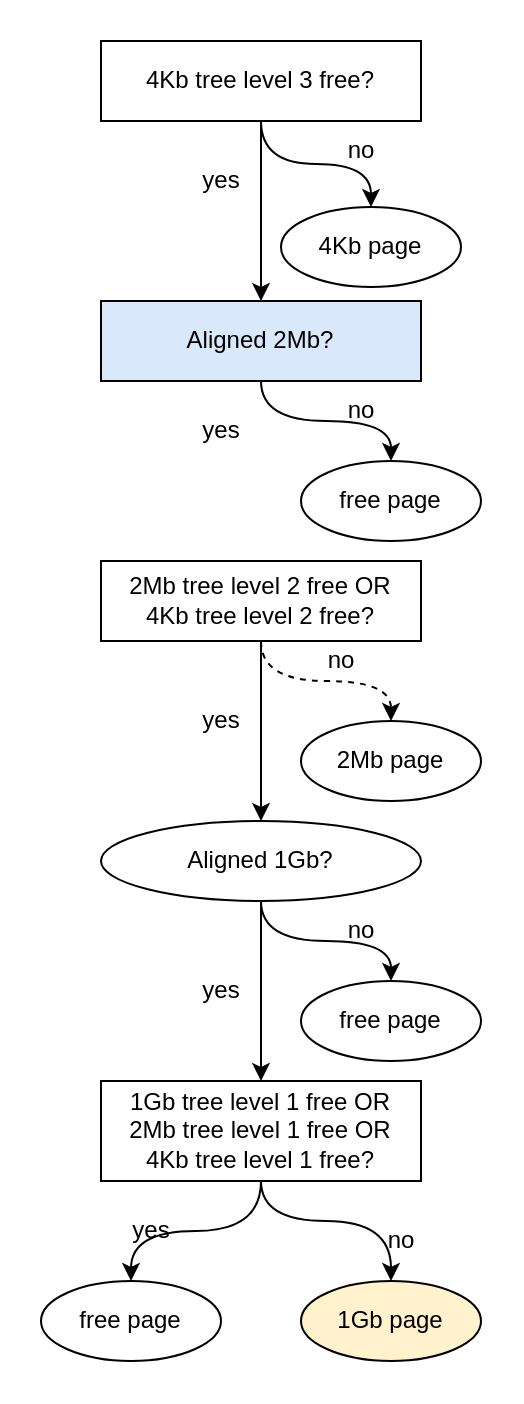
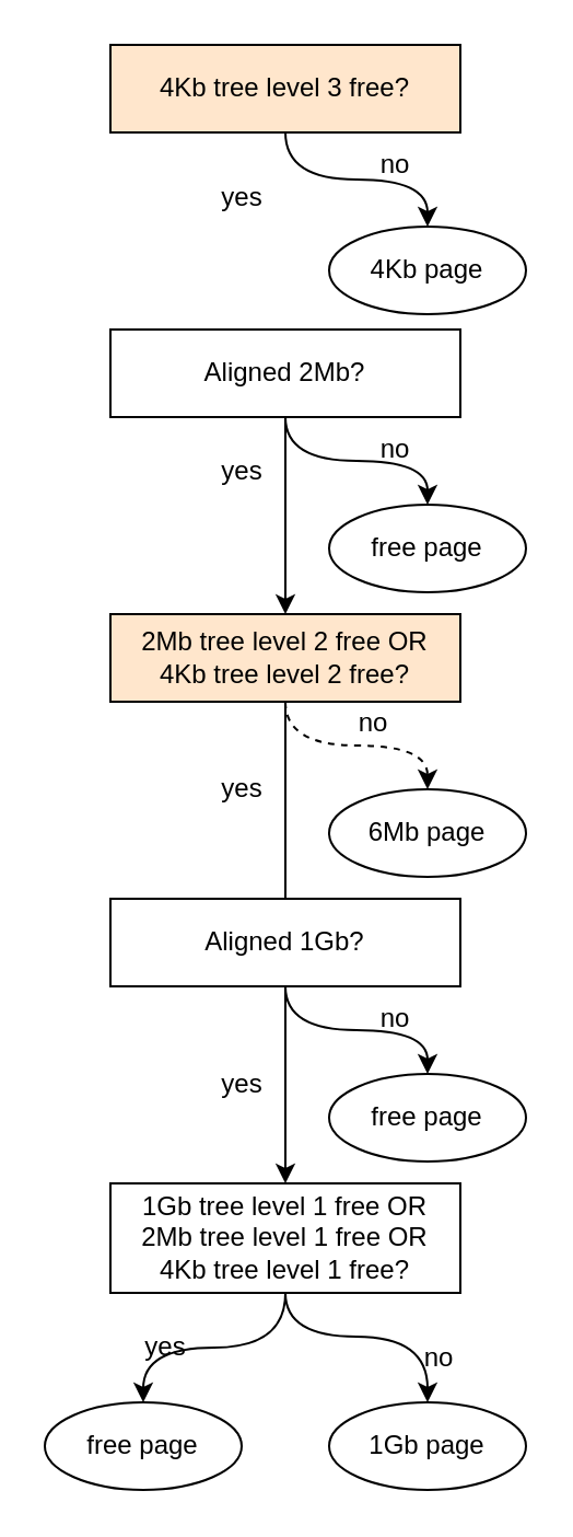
- <mxCell id="31" value="4Kb tree level 3 free?" style="rounded=0;whiteSpace=wrap;html=1;" vertex="1" parent="1"><mxGeometry x="50" y="20" width="160" height="40" as="geometry" /></mxCell>
+ <mxCell id="31" value="4Kb tree level 3 free?" style="rounded=0;whiteSpace=wrap;html=1;fillColor=#ffe6cc;" vertex="1" parent="1"><mxGeometry x="50" y="20" width="160" height="40" as="geometry" /></mxCell>
- <mxCell id="29" style="edgeStyle=orthogonalEdgeStyle;rounded=0;orthogonalLoop=1;jettySize=auto;html=1;" edge="1" parent="1" source="31" target="3"><mxGeometry relative="1" as="geometry" /></mxCell>
- <mxCell id="6" value="4Kb page" style="ellipse;whiteSpace=wrap;html=1;" parent="1" vertex="1"><mxGeometry x="140" y="103" width="90" height="40" as="geometry" /></mxCell>
+ <mxCell id="6" value="4Kb page" style="ellipse;whiteSpace=wrap;html=1;" parent="1" vertex="1"><mxGeometry x="150" y="103" width="90" height="40" as="geometry" /></mxCell>
- <mxCell id="3" value="Aligned 2Mb?" style="rounded=0;whiteSpace=wrap;html=1;fillColor=#dae8fc;" parent="1" vertex="1"><mxGeometry x="50" y="150" width="160" height="40" as="geometry" /></mxCell>
+ <mxCell id="3" value="Aligned 2Mb?" style="rounded=0;whiteSpace=wrap;html=1;" parent="1" vertex="1"><mxGeometry x="50" y="150" width="160" height="40" as="geometry" /></mxCell>
+ <mxCell id="8" style="edgeStyle=orthogonalEdgeStyle;curved=1;rounded=0;orthogonalLoop=1;jettySize=auto;html=1;entryX=0.5;entryY=0;entryDx=0;entryDy=0;exitX=0.5;exitY=1;exitDx=0;exitDy=0;" parent="1" target="12" edge="1" source="3"><mxGeometry relative="1" as="geometry"><mxPoint x="130" y="180" as="sourcePoint" /><mxPoint x="90" y="220" as="targetPoint" /></mxGeometry></mxCell>
- <mxCell id="12" value="&lt;div&gt;2Mb tree level 2 free OR&lt;/div&gt;&lt;div&gt;4Kb tree level 2 free?&lt;/div&gt;" style="rounded=0;whiteSpace=wrap;html=1;" parent="1" vertex="1"><mxGeometry x="50" y="280" width="160" height="40" as="geometry" /></mxCell>
+ <mxCell id="12" value="&lt;div&gt;2Mb tree level 2 free OR&lt;/div&gt;&lt;div&gt;4Kb tree level 2 free?&lt;/div&gt;" style="rounded=0;whiteSpace=wrap;html=1;fillColor=#ffe6cc;" parent="1" vertex="1"><mxGeometry x="50" y="280" width="160" height="40" as="geometry" /></mxCell>
- <mxCell id="13" value="2Mb page" style="ellipse;whiteSpace=wrap;html=1;" parent="1" vertex="1"><mxGeometry x="150" y="360" width="90" height="40" as="geometry" /></mxCell>
+ <mxCell id="13" value="6Mb page" style="ellipse;whiteSpace=wrap;html=1;" parent="1" vertex="1"><mxGeometry x="150" y="360" width="90" height="40" as="geometry" /></mxCell>
- <mxCell id="11" style="edgeStyle=orthogonalEdgeStyle;curved=1;rounded=0;orthogonalLoop=1;jettySize=auto;html=1;" parent="1" source="12" target="17" edge="1"><mxGeometry relative="1" as="geometry" /></mxCell>
+ <mxCell id="11" style="edgeStyle=orthogonalEdgeStyle;curved=1;rounded=0;orthogonalLoop=1;jettySize=auto;html=1;endArrow=none;" parent="1" source="12" target="17" edge="1"><mxGeometry relative="1" as="geometry" /></mxCell>
- <mxCell id="17" value="Aligned 1Gb?" style="ellipse;whiteSpace=wrap;html=1;" parent="1" vertex="1"><mxGeometry x="50" y="410" width="160" height="40" as="geometry" /></mxCell>
+ <mxCell id="17" value="Aligned 1Gb?" style="rounded=0;whiteSpace=wrap;html=1;" parent="1" vertex="1"><mxGeometry x="50" y="410" width="160" height="40" as="geometry" /></mxCell>
- <mxCell id="26" value="1Gb page" style="ellipse;whiteSpace=wrap;html=1;fillColor=#fff2cc;" parent="1" vertex="1"><mxGeometry x="150" y="640" width="90" height="40" as="geometry" /></mxCell>
+ <mxCell id="26" value="1Gb page" style="ellipse;whiteSpace=wrap;html=1;" parent="1" vertex="1"><mxGeometry x="150" y="640" width="90" height="40" as="geometry" /></mxCell>
